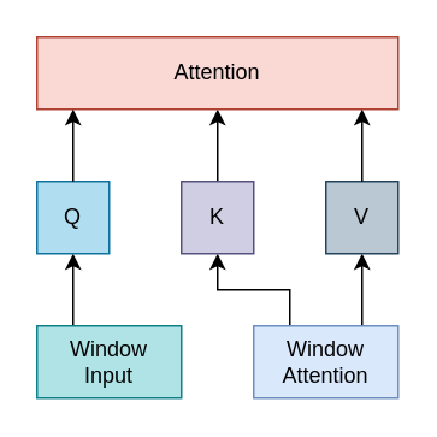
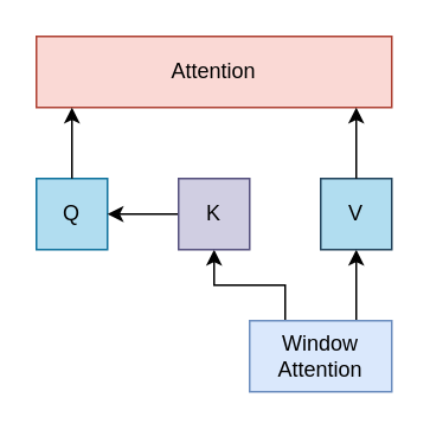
- <mxCell id="8" style="edgeStyle=orthogonalEdgeStyle;rounded=0;orthogonalLoop=1;jettySize=auto;html=1;entryX=0.5;entryY=1;entryDx=0;entryDy=0;" edge="1" parent="1" source="9" target="11"><mxGeometry relative="1" as="geometry" /></mxCell>
+ <mxCell id="8" style="edgeStyle=orthogonalEdgeStyle;rounded=0;orthogonalLoop=1;jettySize=auto;html=1;" edge="1" parent="1" source="9" target="7"><mxGeometry relative="1" as="geometry" /></mxCell>
- <mxCell id="10" value="V" style="rounded=0;whiteSpace=wrap;html=1;fillColor=#bac8d3;strokeColor=#23445d;" vertex="1" parent="1"><mxGeometry x="180" y="100" width="40" height="40" as="geometry" /></mxCell>
+ <mxCell id="10" value="V" style="rounded=0;whiteSpace=wrap;html=1;fillColor=#b1ddf0;strokeColor=#23445d;" vertex="1" parent="1"><mxGeometry x="180" y="100" width="40" height="40" as="geometry" /></mxCell>
- <mxCell id="5" style="edgeStyle=orthogonalEdgeStyle;rounded=0;orthogonalLoop=1;jettySize=auto;html=1;exitX=0.25;exitY=0;exitDx=0;exitDy=0;entryX=0.5;entryY=1;entryDx=0;entryDy=0;" edge="1" parent="1" source="6" target="7"><mxGeometry relative="1" as="geometry" /></mxCell>
- <mxCell id="6" value="Window&lt;div&gt;Input&lt;/div&gt;" style="rounded=0;whiteSpace=wrap;html=1;fillColor=#b0e3e6;strokeColor=#0e8088;" vertex="1" parent="1"><mxGeometry x="20" y="180" width="80" height="40" as="geometry" /></mxCell>
